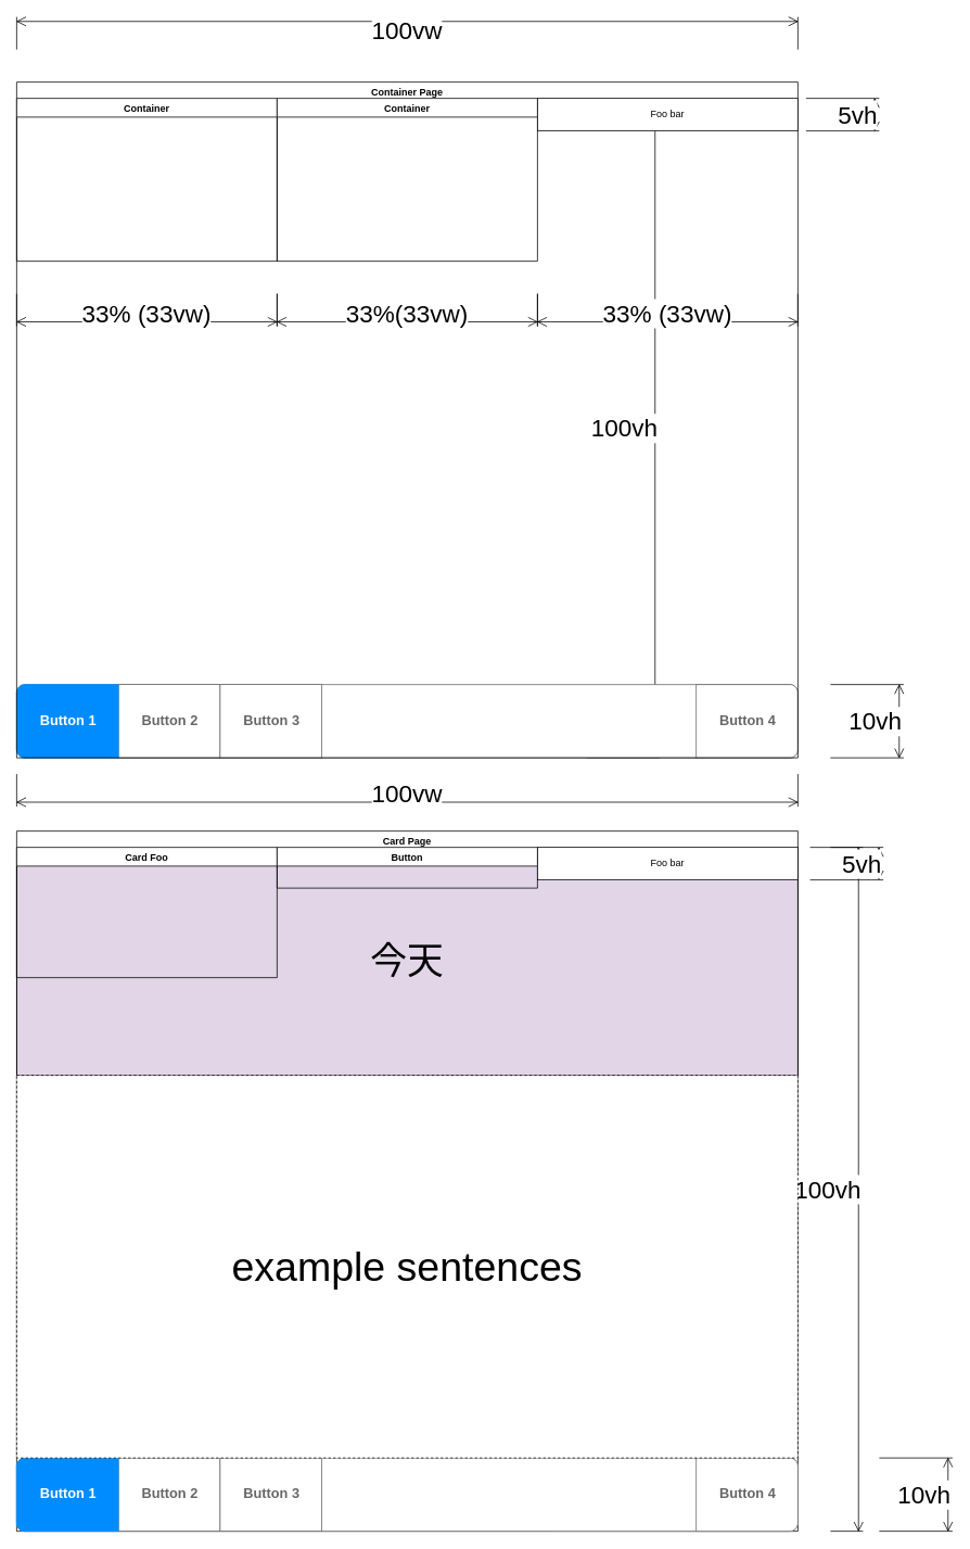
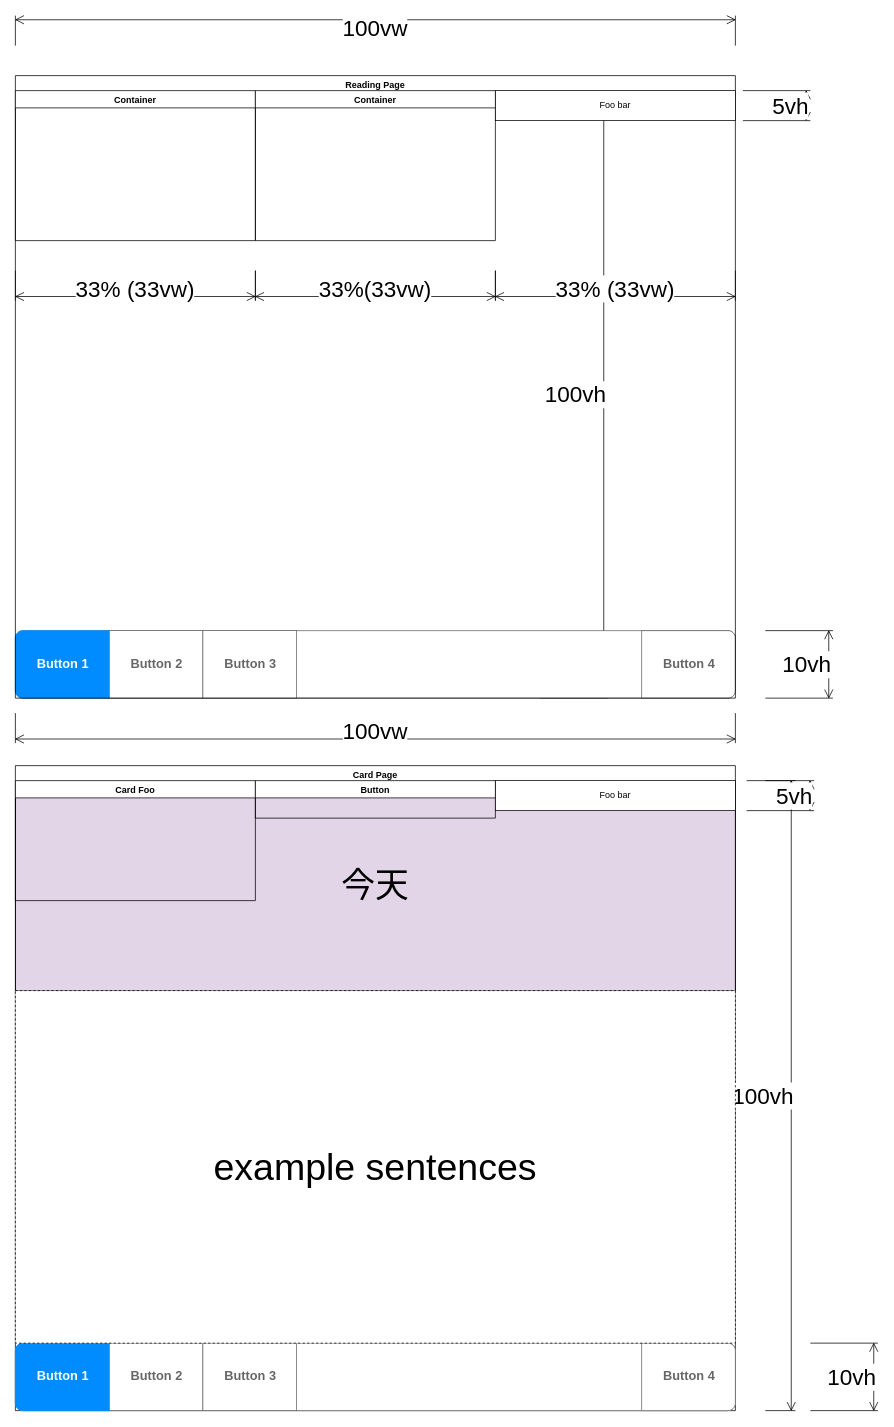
- <mxCell id="16" value="Container Page" style="swimlane;" vertex="1" parent="1"><mxGeometry y="100" width="960" height="830" as="geometry" x="20" /></mxCell>
+ <mxCell id="16" value="Reading Page" style="swimlane;" vertex="1" parent="1"><mxGeometry y="100" width="960" height="830" as="geometry" x="20" /></mxCell>
